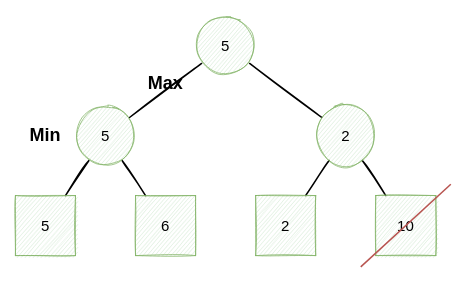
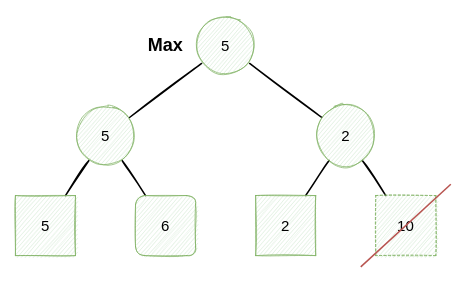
- <mxCell id="16" value="&lt;h1&gt;Max&lt;/h1&gt;" style="text;html=1;strokeColor=none;fillColor=none;align=center;verticalAlign=middle;whiteSpace=wrap;rounded=0;sketch=1;" vertex="1" parent="1"><mxGeometry x="200" y="100" width="40" height="20" as="geometry" /></mxCell>
+ <mxCell id="16" value="&lt;h1&gt;Max&lt;/h1&gt;" style="text;html=1;strokeColor=none;fillColor=none;align=center;verticalAlign=middle;whiteSpace=wrap;rounded=0;sketch=1;" vertex="1" parent="1"><mxGeometry x="200" y="50" width="40" height="20" as="geometry" /></mxCell>
- <mxCell id="15" value="&lt;h1&gt;Min&lt;/h1&gt;" style="text;html=1;strokeColor=none;fillColor=none;align=center;verticalAlign=middle;whiteSpace=wrap;rounded=0;sketch=1;" vertex="1" parent="1"><mxGeometry x="40" y="170" width="40" height="20" as="geometry" /></mxCell>
- <mxCell id="12" value="6" style="whiteSpace=wrap;html=1;aspect=fixed;fontSize=20;fillColor=#d5e8d4;strokeColor=#82b366;sketch=1;" vertex="1" parent="1"><mxGeometry y="260" width="80" height="80" as="geometry" x="180" /></mxCell>
+ <mxCell id="12" value="6" style="whiteSpace=wrap;html=1;aspect=fixed;fontSize=20;fillColor=#d5e8d4;strokeColor=#82b366;sketch=1;rounded=1;" vertex="1" parent="1"><mxGeometry y="260" width="80" height="80" as="geometry" x="180" /></mxCell>
- <mxCell id="14" value="10" style="whiteSpace=wrap;html=1;aspect=fixed;fontSize=20;fillColor=#d5e8d4;strokeColor=#82b366;sketch=1;" vertex="1" parent="1"><mxGeometry x="500" y="260" width="80" height="80" as="geometry" /></mxCell>
+ <mxCell id="14" value="10" style="whiteSpace=wrap;html=1;aspect=fixed;fontSize=20;fillColor=#d5e8d4;strokeColor=#82b366;sketch=1;dashed=1;" vertex="1" parent="1"><mxGeometry x="500" y="260" width="80" height="80" as="geometry" /></mxCell>
